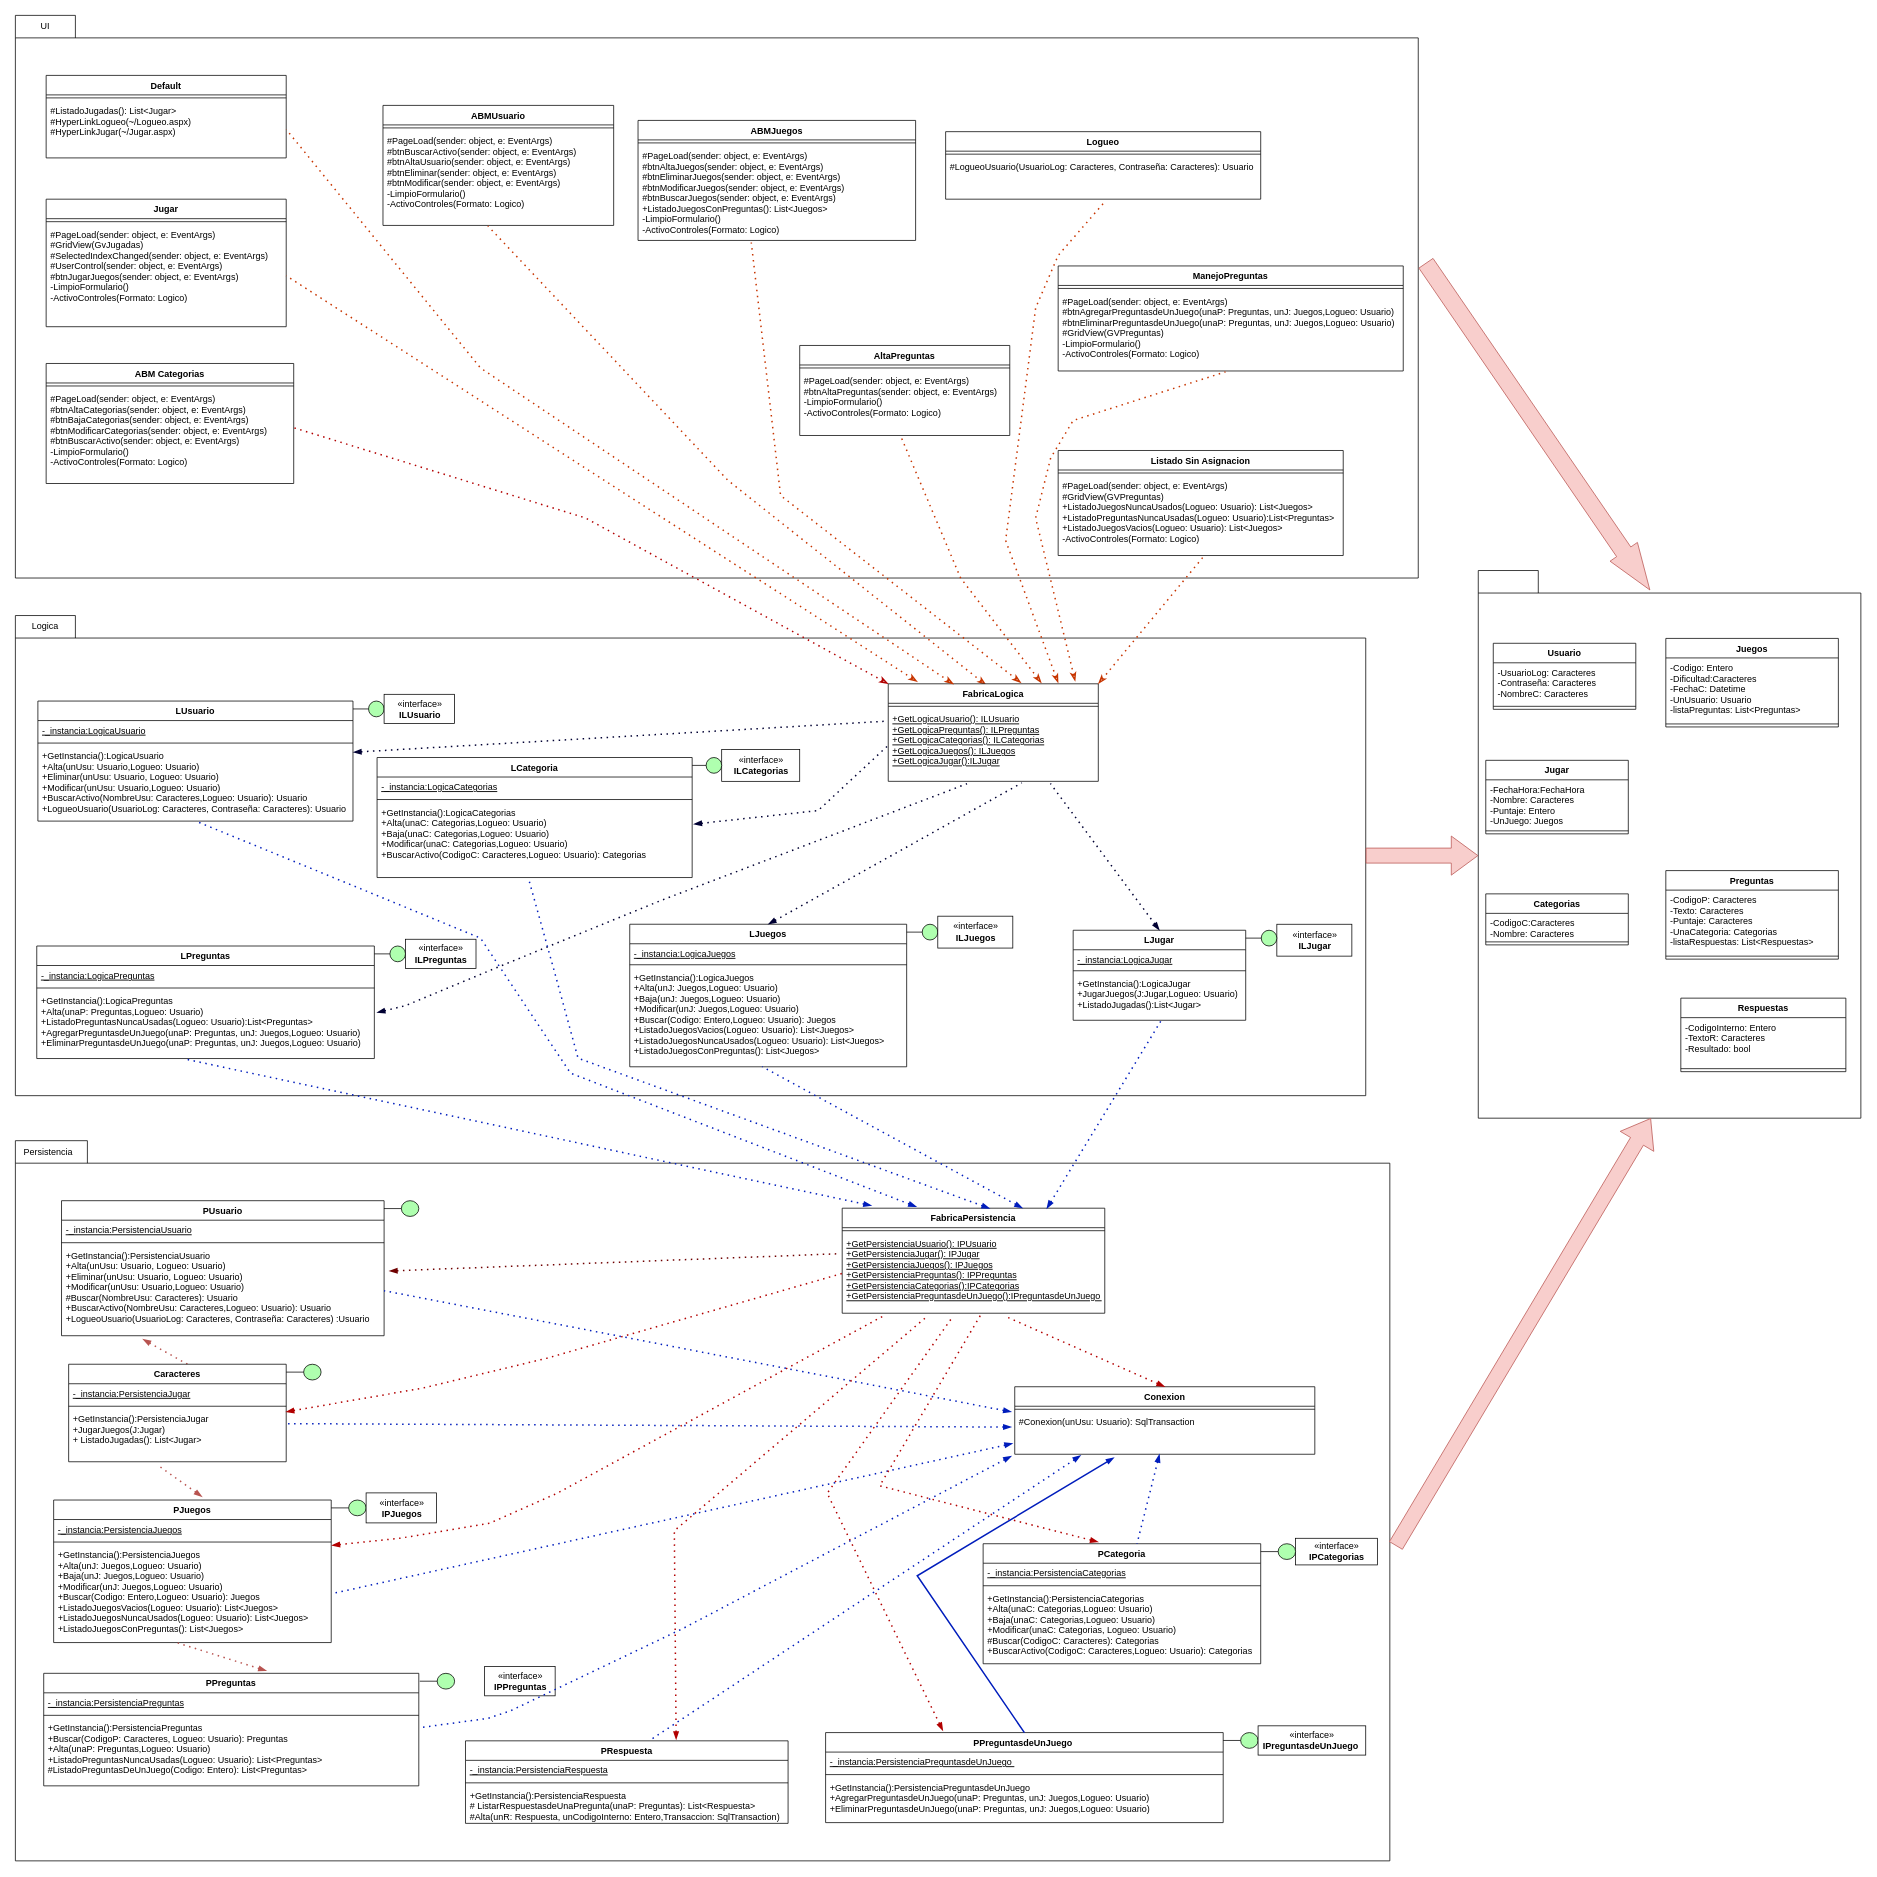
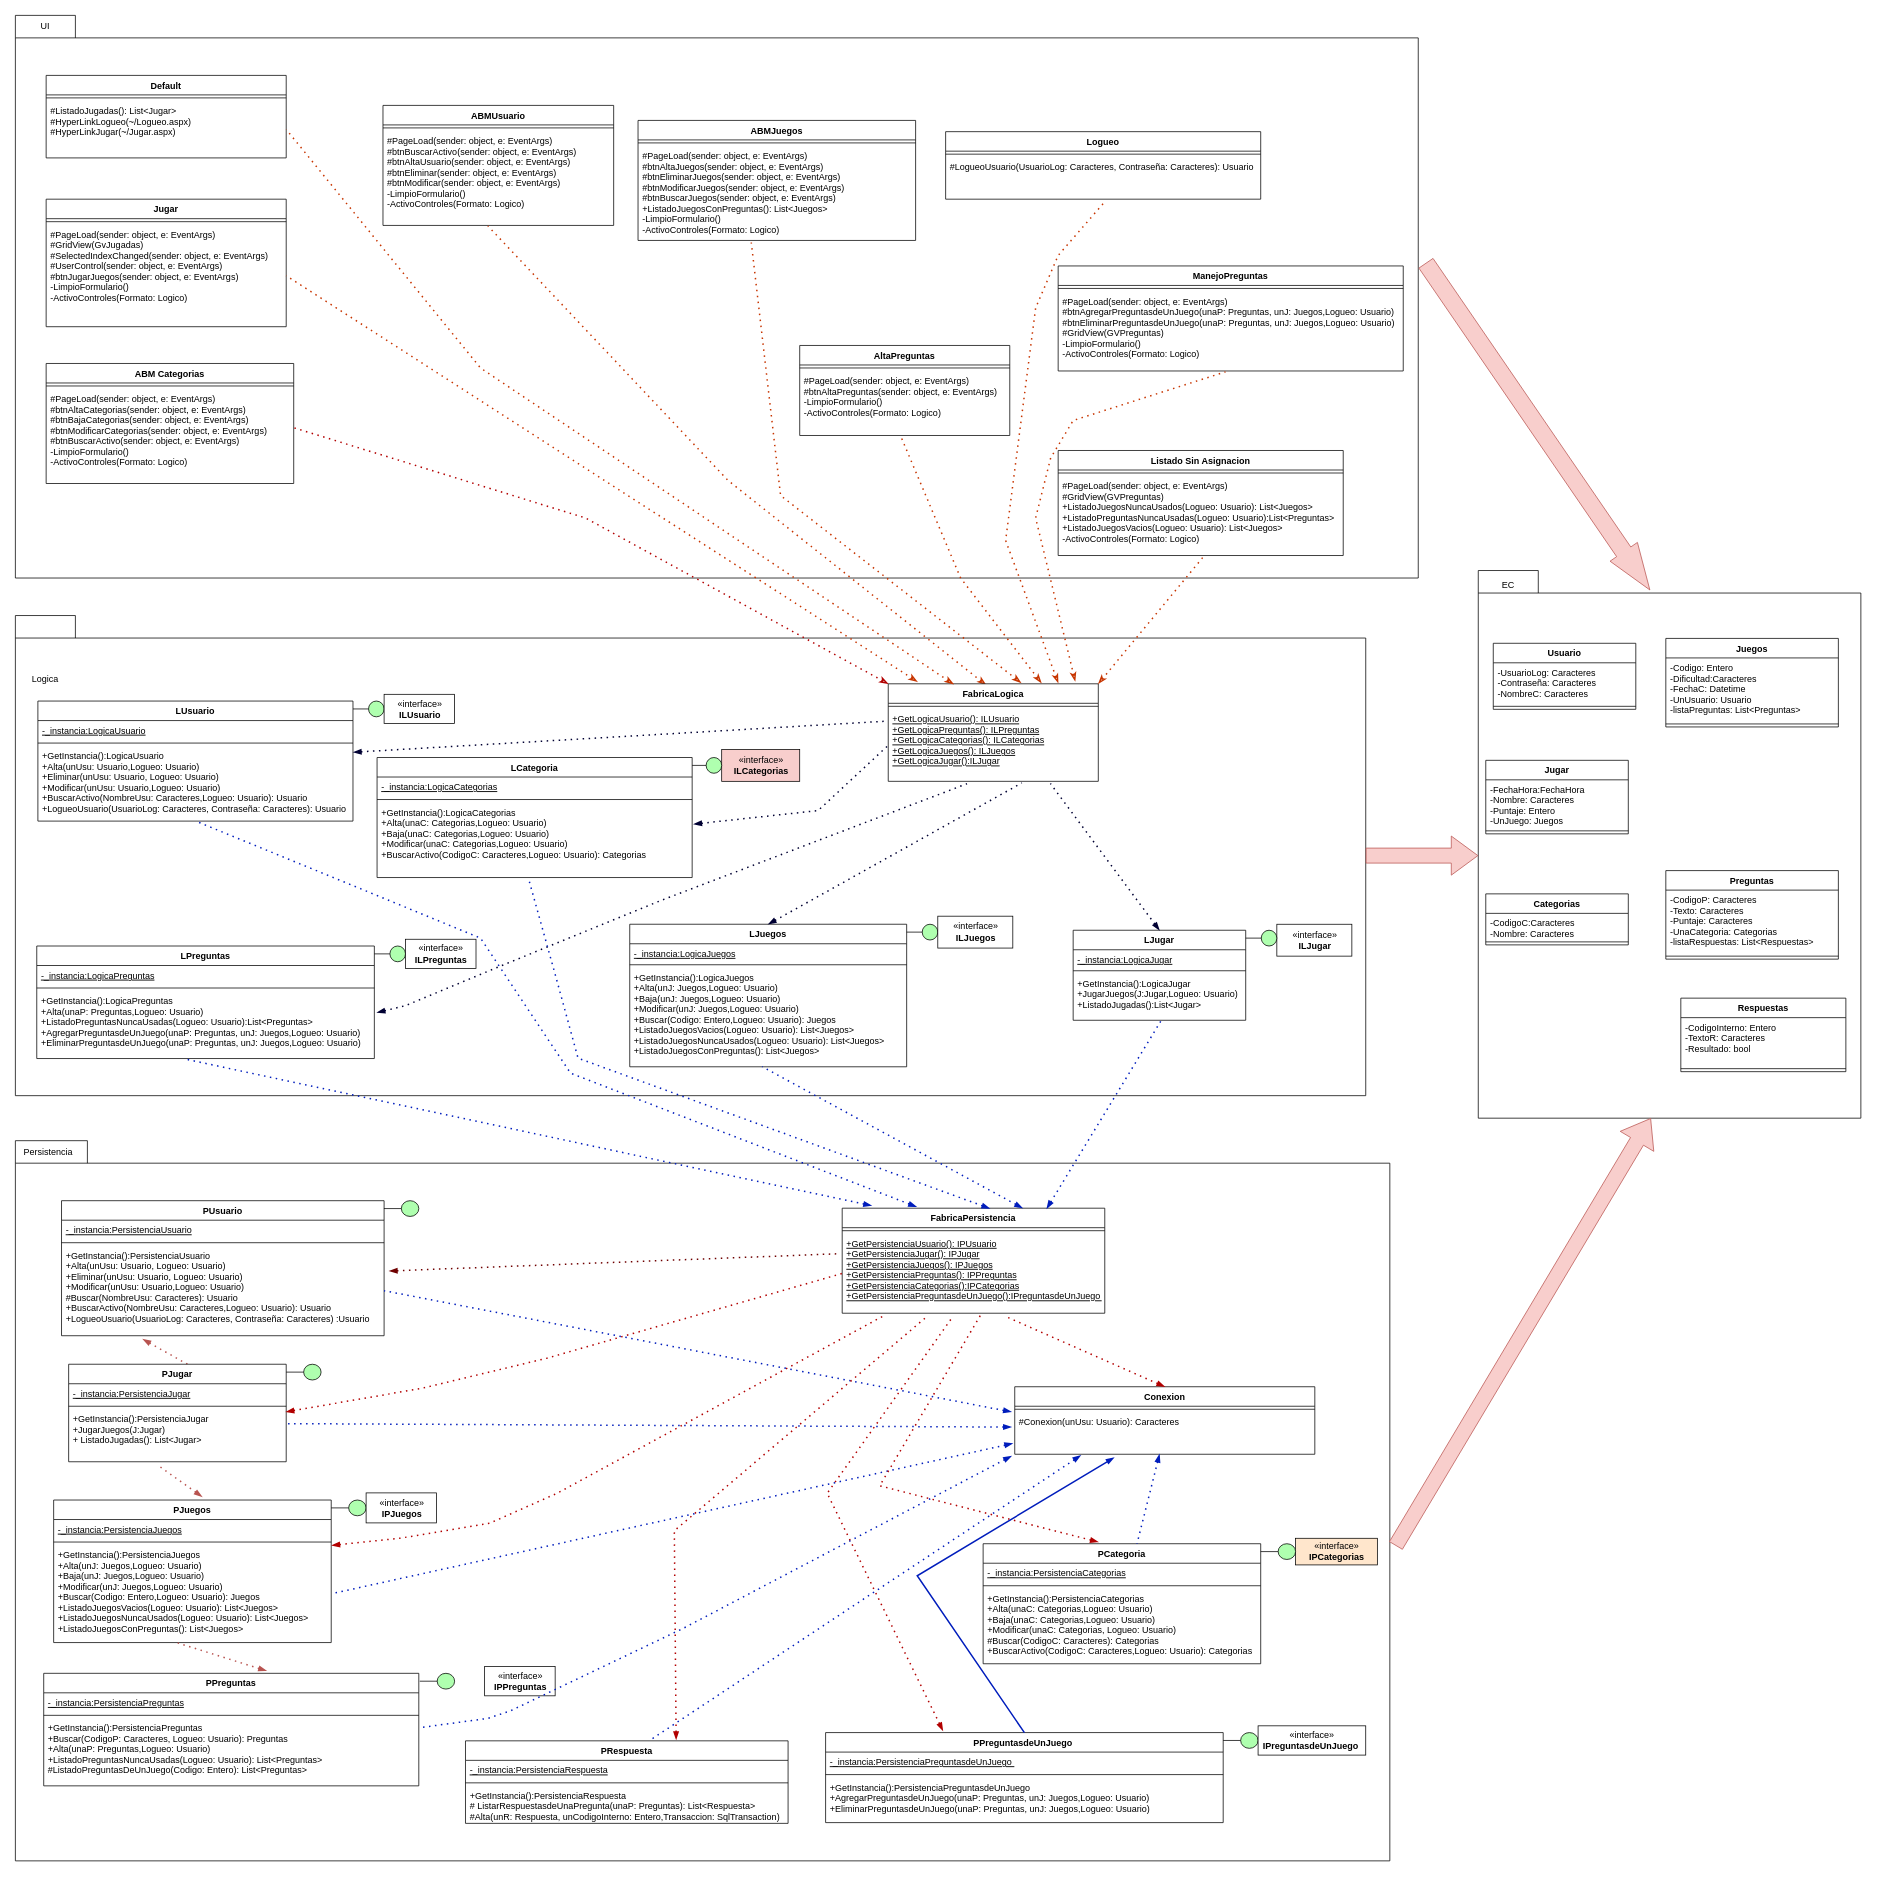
+ <mxCell id="7" value="EC" style="text;html=1;strokeColor=none;fillColor=none;align=center;verticalAlign=middle;whiteSpace=wrap;rounded=0;" parent="1" vertex="1"><mxGeometry x="1980" y="770" width="60" height="20" as="geometry" /></mxCell>
- <mxCell id="10" value="Logica" style="text;html=1;strokeColor=none;fillColor=none;align=center;verticalAlign=middle;whiteSpace=wrap;rounded=0;" parent="1" vertex="1"><mxGeometry x="30" y="820" width="60" height="30" as="geometry" /></mxCell>
+ <mxCell id="10" value="Logica" style="text;html=1;strokeColor=none;fillColor=none;align=center;verticalAlign=middle;whiteSpace=wrap;rounded=0;" parent="1" vertex="1"><mxGeometry x="30" y="890" width="60" height="30" as="geometry" /></mxCell>
- <mxCell id="130" value="«interface»&lt;br&gt;&lt;b&gt;ILCategorias&lt;/b&gt;" style="html=1;" parent="1" vertex="1"><mxGeometry x="961.5" y="998.5" width="104" height="42.5" as="geometry" /></mxCell>
+ <mxCell id="130" value="«interface»&lt;br&gt;&lt;b&gt;ILCategorias&lt;/b&gt;" style="html=1;fillColor=#f8cecc;" parent="1" vertex="1"><mxGeometry x="961.5" y="998.5" width="104" height="42.5" as="geometry" /></mxCell>
- <mxCell id="45" value="Caracteres" style="swimlane;fontStyle=1;align=center;verticalAlign=top;childLayout=stackLayout;horizontal=1;startSize=26;horizontalStack=0;resizeParent=1;resizeParentMax=0;resizeLast=0;collapsible=1;marginBottom=0;" parent="1" vertex="1"><mxGeometry x="91.01" y="1818" width="290" height="130" as="geometry" /></mxCell>
+ <mxCell id="45" value="PJugar" style="swimlane;fontStyle=1;align=center;verticalAlign=top;childLayout=stackLayout;horizontal=1;startSize=26;horizontalStack=0;resizeParent=1;resizeParentMax=0;resizeLast=0;collapsible=1;marginBottom=0;" parent="1" vertex="1"><mxGeometry x="91.01" y="1818" width="290" height="130" as="geometry" /></mxCell>
- <mxCell id="68" value="#Conexion(unUsu: Usuario): SqlTransaction&#10;" style="text;strokeColor=none;fillColor=none;align=left;verticalAlign=top;spacingLeft=4;spacingRight=4;overflow=hidden;rotatable=0;points=[[0,0.5],[1,0.5]];portConstraint=eastwest;" parent="66" vertex="1"><mxGeometry y="34" width="400" height="56" as="geometry" /></mxCell>
+ <mxCell id="68" value="#Conexion(unUsu: Usuario): Caracteres&#10;" style="text;strokeColor=none;fillColor=none;align=left;verticalAlign=top;spacingLeft=4;spacingRight=4;overflow=hidden;rotatable=0;points=[[0,0.5],[1,0.5]];portConstraint=eastwest;" parent="66" vertex="1"><mxGeometry y="34" width="400" height="56" as="geometry" /></mxCell>
- <mxCell id="128" value="«interface»&lt;br&gt;&lt;b&gt;IPCategorias&lt;/b&gt;" style="html=1;" parent="1" vertex="1"><mxGeometry x="1726.5" y="2050" width="109" height="35.5" as="geometry" /></mxCell>
+ <mxCell id="128" value="«interface»&lt;br&gt;&lt;b&gt;IPCategorias&lt;/b&gt;" style="html=1;fillColor=#ffe6cc;" parent="1" vertex="1"><mxGeometry x="1726.5" y="2050" width="109" height="35.5" as="geometry" /></mxCell>
